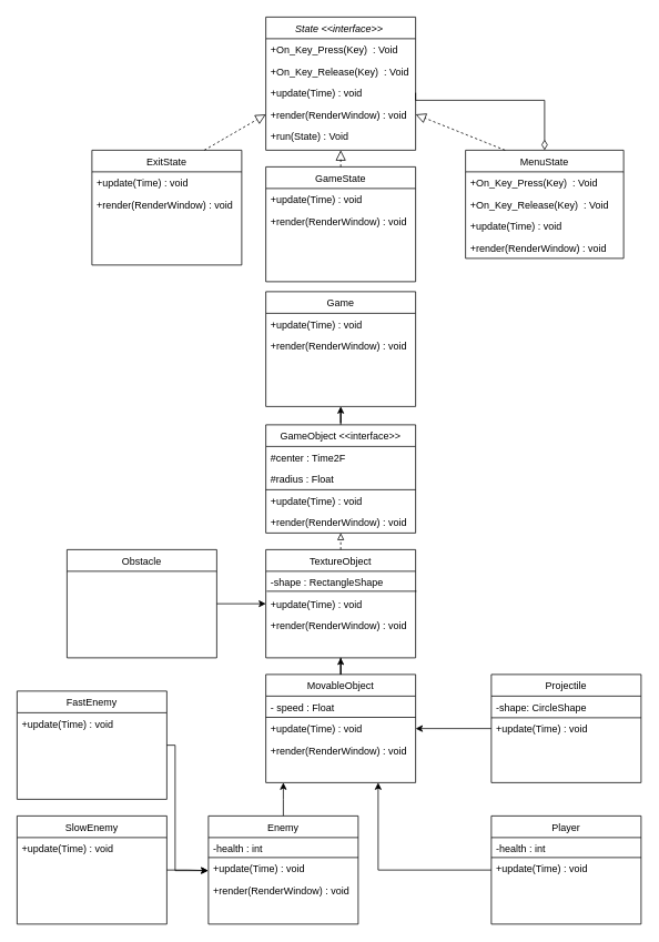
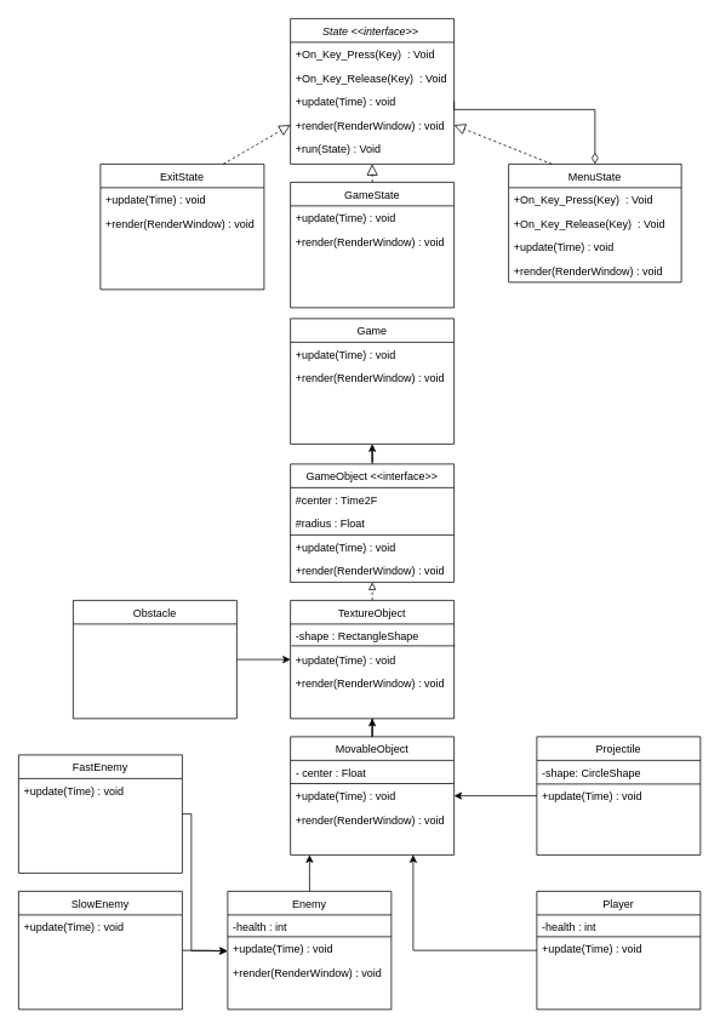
- <mxCell id="41" value="- speed : Float" style="text;align=left;verticalAlign=top;spacingLeft=4;spacingRight=4;overflow=hidden;rotatable=0;points=[[0,0.5],[1,0.5]];portConstraint=eastwest;rounded=0;shadow=0;html=0;" vertex="1" parent="40"><mxGeometry y="26" width="180" height="26" as="geometry" /></mxCell>
+ <mxCell id="41" value="- center : Float" style="text;align=left;verticalAlign=top;spacingLeft=4;spacingRight=4;overflow=hidden;rotatable=0;points=[[0,0.5],[1,0.5]];portConstraint=eastwest;rounded=0;shadow=0;html=0;" vertex="1" parent="40"><mxGeometry y="26" width="180" height="26" as="geometry" /></mxCell>
